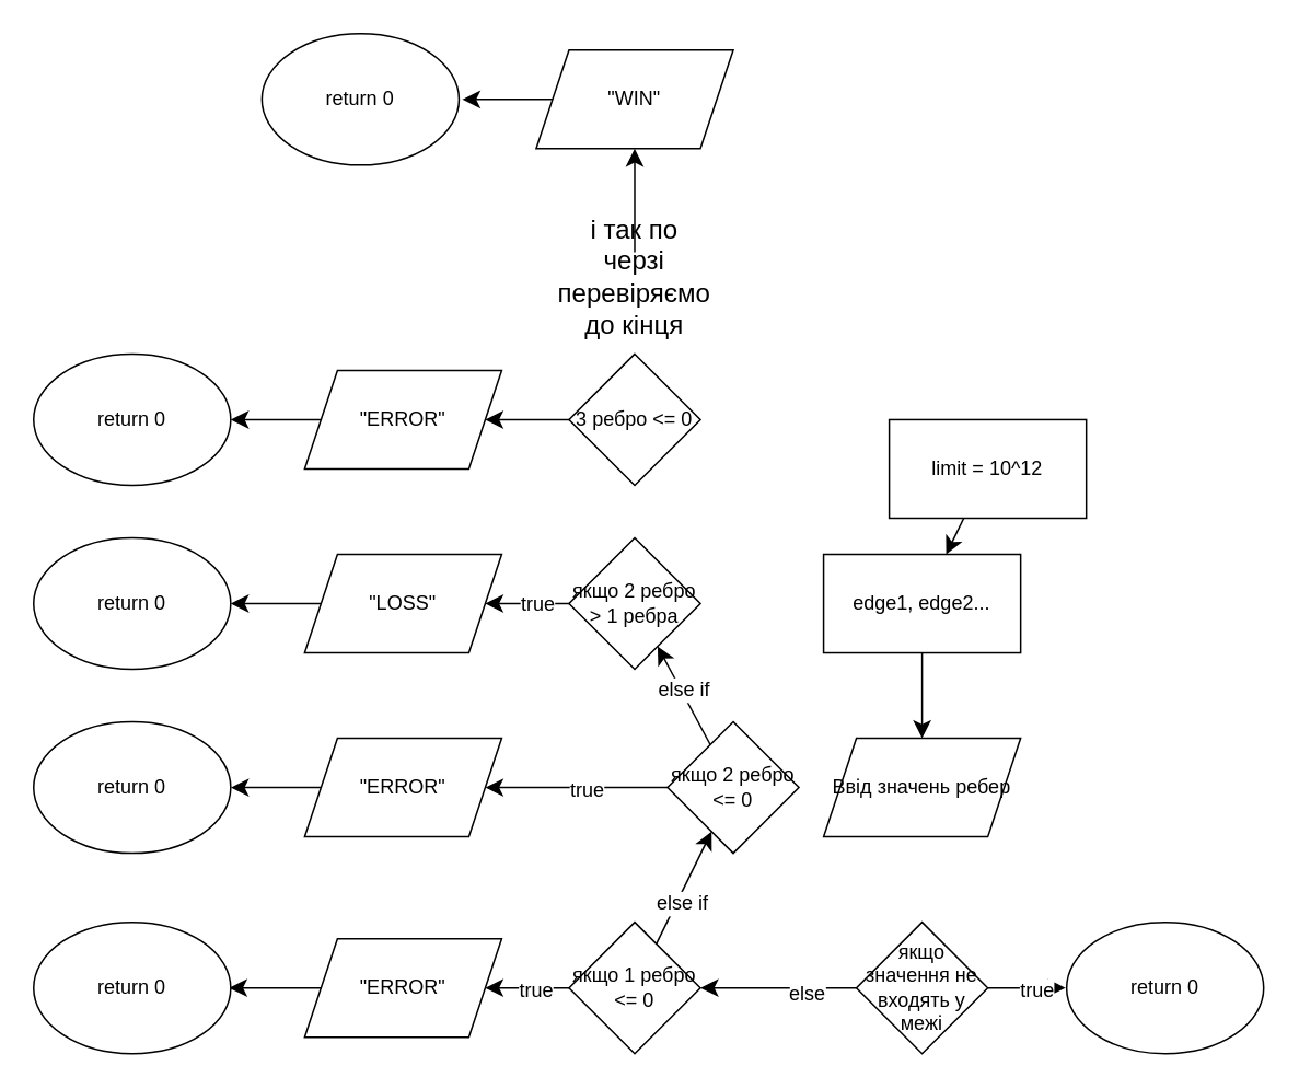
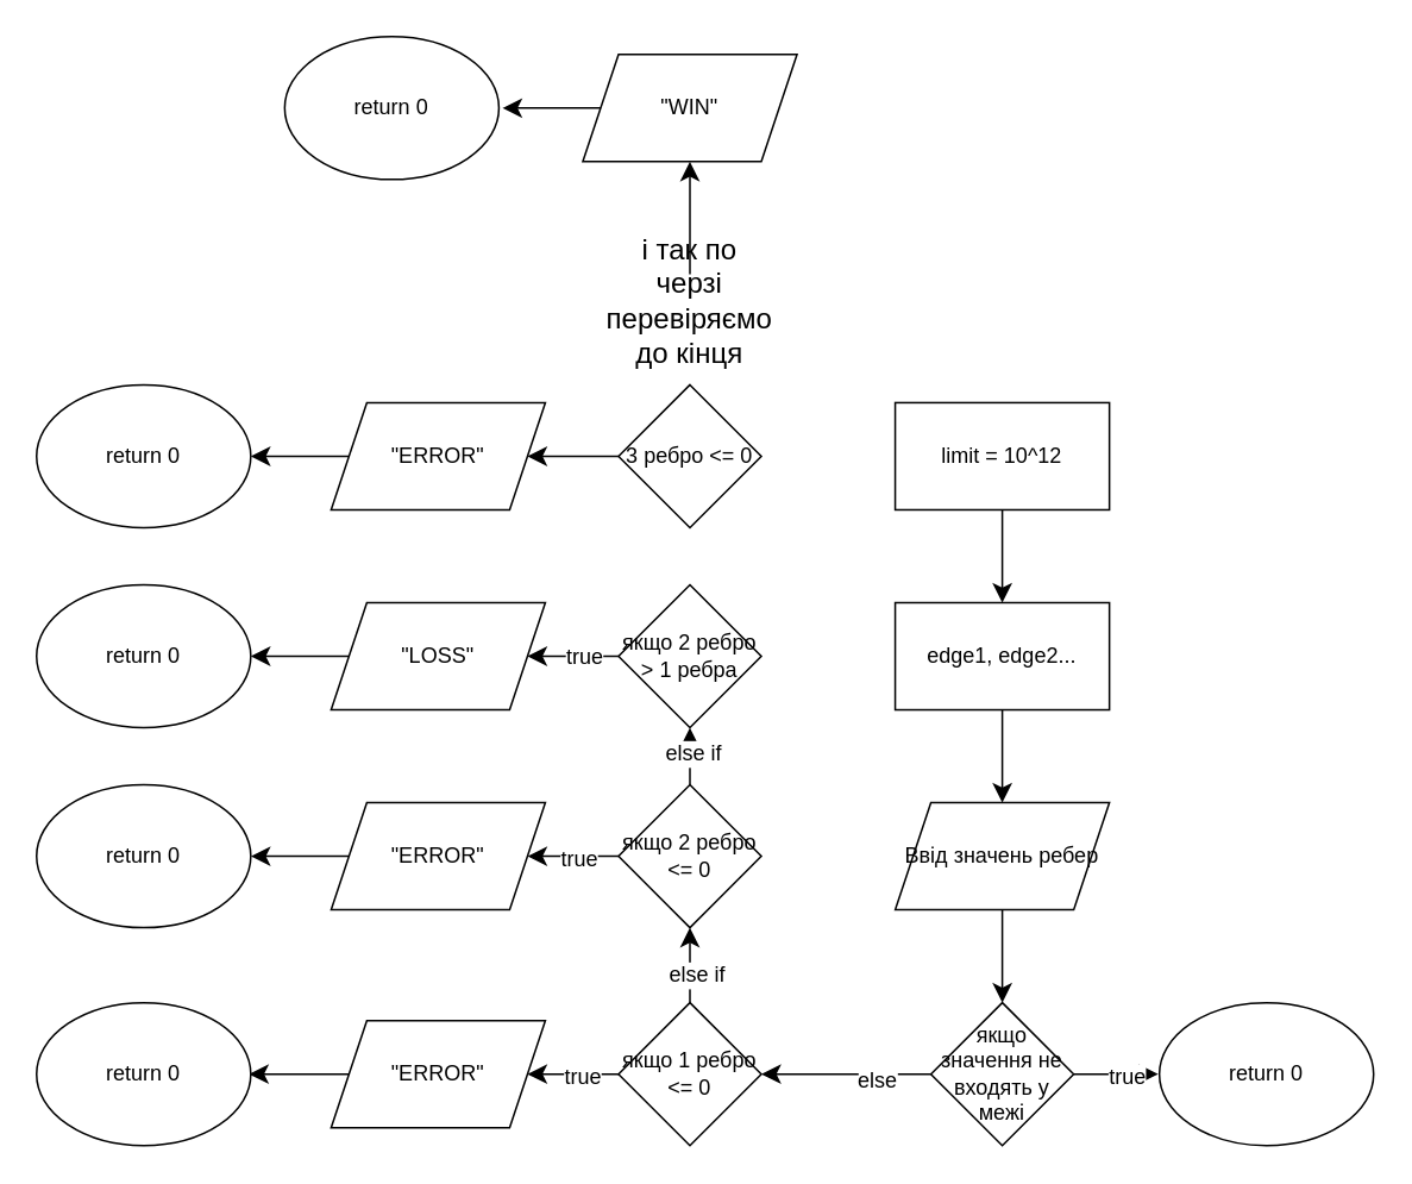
- <mxCell id="3" value="limit = 10^12" style="whiteSpace=wrap;html=1;" vertex="1" parent="1"><mxGeometry x="541" y="255" width="120" height="60" as="geometry" /></mxCell>
+ <mxCell id="3" value="limit = 10^12" style="whiteSpace=wrap;html=1;" vertex="1" parent="1"><mxGeometry x="501" y="225" width="120" height="60" as="geometry" /></mxCell>
- <mxCell id="26" value="якщо 2 ребро &amp;lt;= 0" style="rhombus;whiteSpace=wrap;html=1;" vertex="1" parent="1"><mxGeometry x="406" y="439" width="80" height="80" as="geometry" /></mxCell>
+ <mxCell id="26" value="якщо 2 ребро &amp;lt;= 0" style="rhombus;whiteSpace=wrap;html=1;" vertex="1" parent="1"><mxGeometry x="346" y="439" width="80" height="80" as="geometry" /></mxCell>
+ <mxCell id="6" value="" style="edgeStyle=none;curved=1;rounded=0;orthogonalLoop=1;jettySize=auto;html=1;fontSize=12;startSize=8;endSize=8;" edge="1" parent="1" source="7" target="12"><mxGeometry relative="1" as="geometry" /></mxCell>
